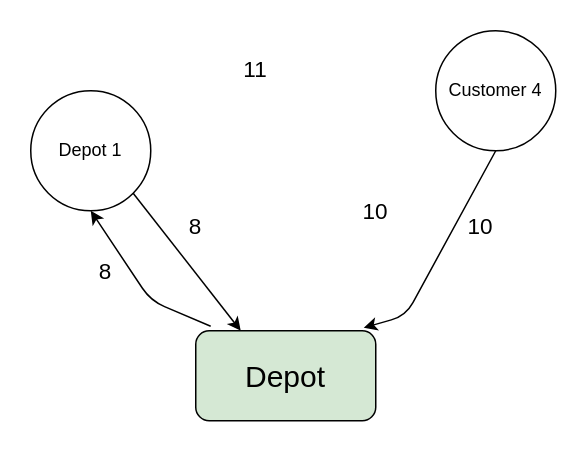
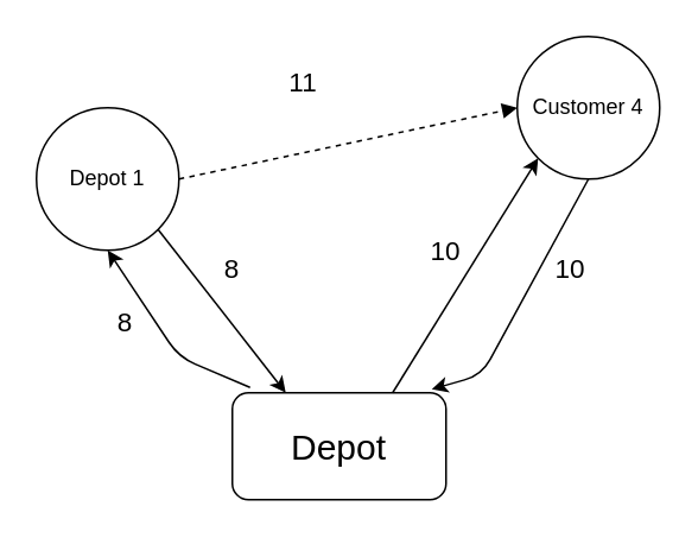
+ <mxCell id="13" value="" style="endArrow=block;dashed=1;html=1;entryX=0;entryY=0.5;entryDx=0;entryDy=0;exitX=1;exitY=0.5;exitDx=0;exitDy=0;startArrow=none;startFill=0;endFill=1;" edge="1" parent="1" source="4" target="3"><mxGeometry width="50" height="50" relative="1" as="geometry"><mxPoint x="20" y="350" as="sourcePoint" /><mxPoint x="70" y="300" as="targetPoint" /></mxGeometry></mxCell>
+ <mxCell id="8" value="" style="endArrow=classic;html=1;entryX=0;entryY=1;entryDx=0;entryDy=0;exitX=0.75;exitY=0;exitDx=0;exitDy=0;" edge="1" parent="1" source="2" target="3"><mxGeometry width="50" height="50" relative="1" as="geometry"><mxPoint x="510" y="160" as="sourcePoint" /><mxPoint x="381.96" y="278.02" as="targetPoint" /><Array as="points" /></mxGeometry></mxCell>
- <mxCell id="2" value="&lt;font style=&quot;font-size: 20px&quot;&gt;Depot&lt;/font&gt;" style="rounded=1;whiteSpace=wrap;html=1;fillColor=#d5e8d4;" parent="1" vertex="1"><mxGeometry x="130" y="220" width="120" height="60" as="geometry" /></mxCell>
+ <mxCell id="2" value="&lt;font style=&quot;font-size: 20px&quot;&gt;Depot&lt;/font&gt;" style="rounded=1;whiteSpace=wrap;html=1;" parent="1" vertex="1"><mxGeometry x="130" y="220" width="120" height="60" as="geometry" /></mxCell>
